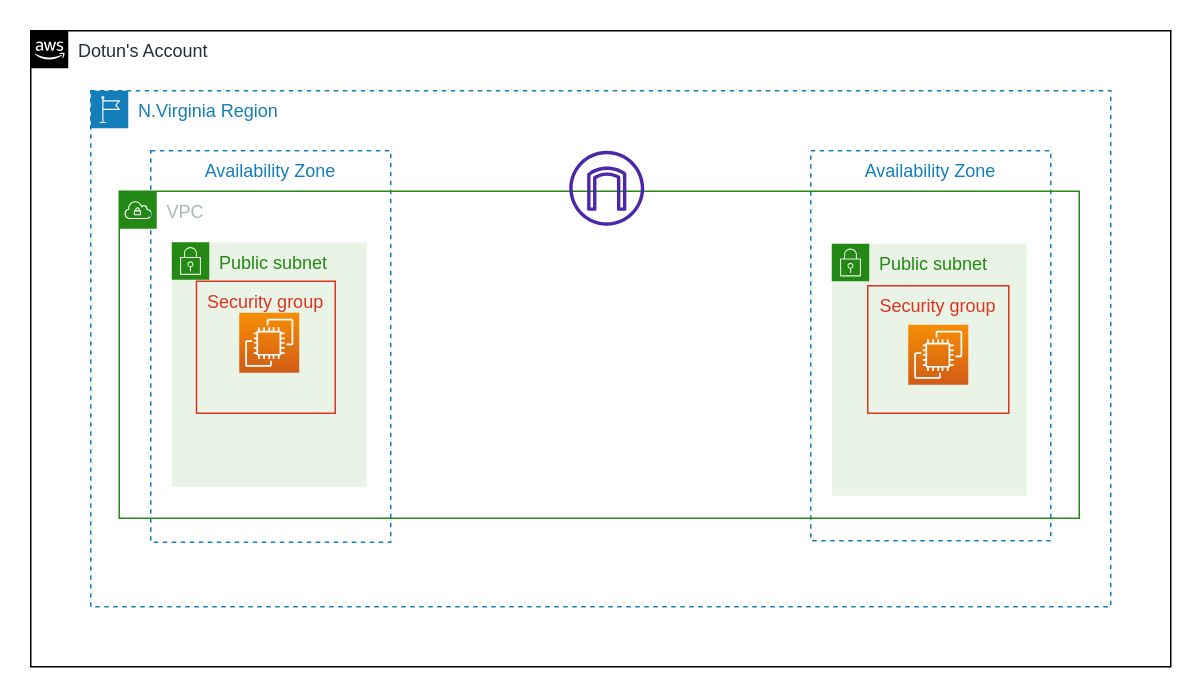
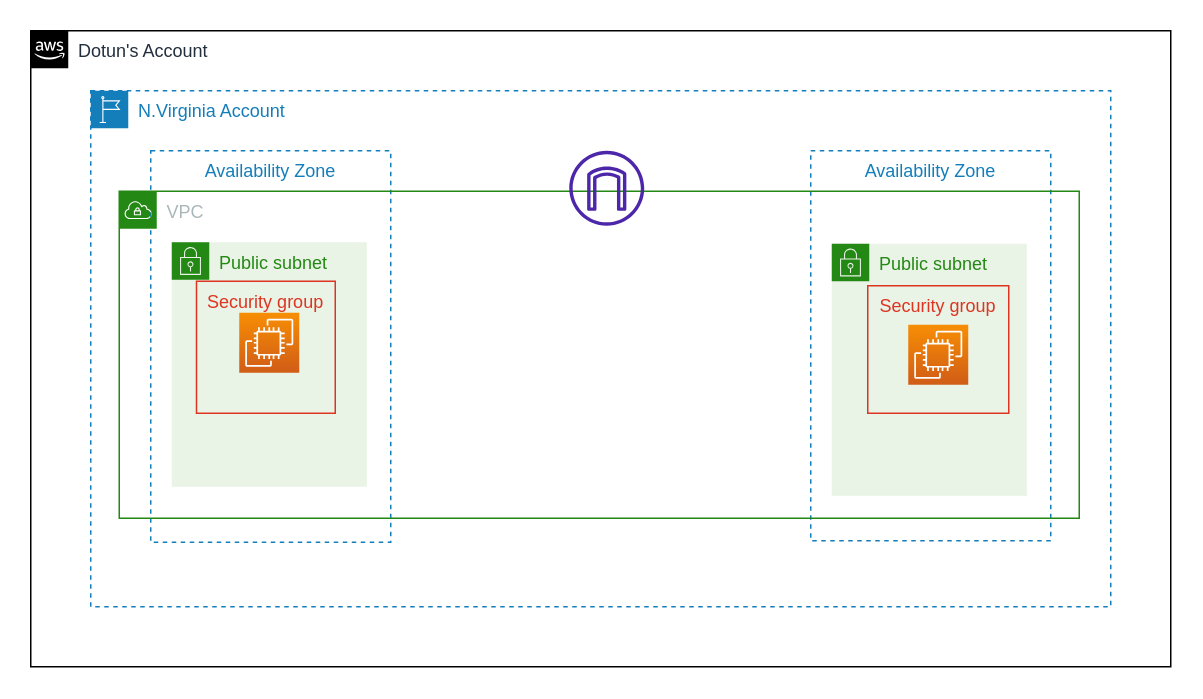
- <mxCell id="3" value="N.Virginia Region" style="points=[[0,0],[0.25,0],[0.5,0],[0.75,0],[1,0],[1,0.25],[1,0.5],[1,0.75],[1,1],[0.75,1],[0.5,1],[0.25,1],[0,1],[0,0.75],[0,0.5],[0,0.25]];outlineConnect=0;gradientColor=none;html=1;whiteSpace=wrap;fontSize=12;fontStyle=0;container=1;pointerEvents=0;collapsible=0;recursiveResize=0;shape=mxgraph.aws4.group;grIcon=mxgraph.aws4.group_region;strokeColor=#147EBA;fillColor=none;verticalAlign=top;align=left;spacingLeft=30;fontColor=#147EBA;dashed=1;" parent="1" vertex="1"><mxGeometry x="60" y="60" width="680" height="344" as="geometry" /></mxCell>
+ <mxCell id="3" value="N.Virginia Account" style="points=[[0,0],[0.25,0],[0.5,0],[0.75,0],[1,0],[1,0.25],[1,0.5],[1,0.75],[1,1],[0.75,1],[0.5,1],[0.25,1],[0,1],[0,0.75],[0,0.5],[0,0.25]];outlineConnect=0;gradientColor=none;html=1;whiteSpace=wrap;fontSize=12;fontStyle=0;container=1;pointerEvents=0;collapsible=0;recursiveResize=0;shape=mxgraph.aws4.group;grIcon=mxgraph.aws4.group_region;strokeColor=#147EBA;fillColor=none;verticalAlign=top;align=left;spacingLeft=30;fontColor=#147EBA;dashed=1;" parent="1" vertex="1"><mxGeometry x="60" y="60" width="680" height="344" as="geometry" /></mxCell>
